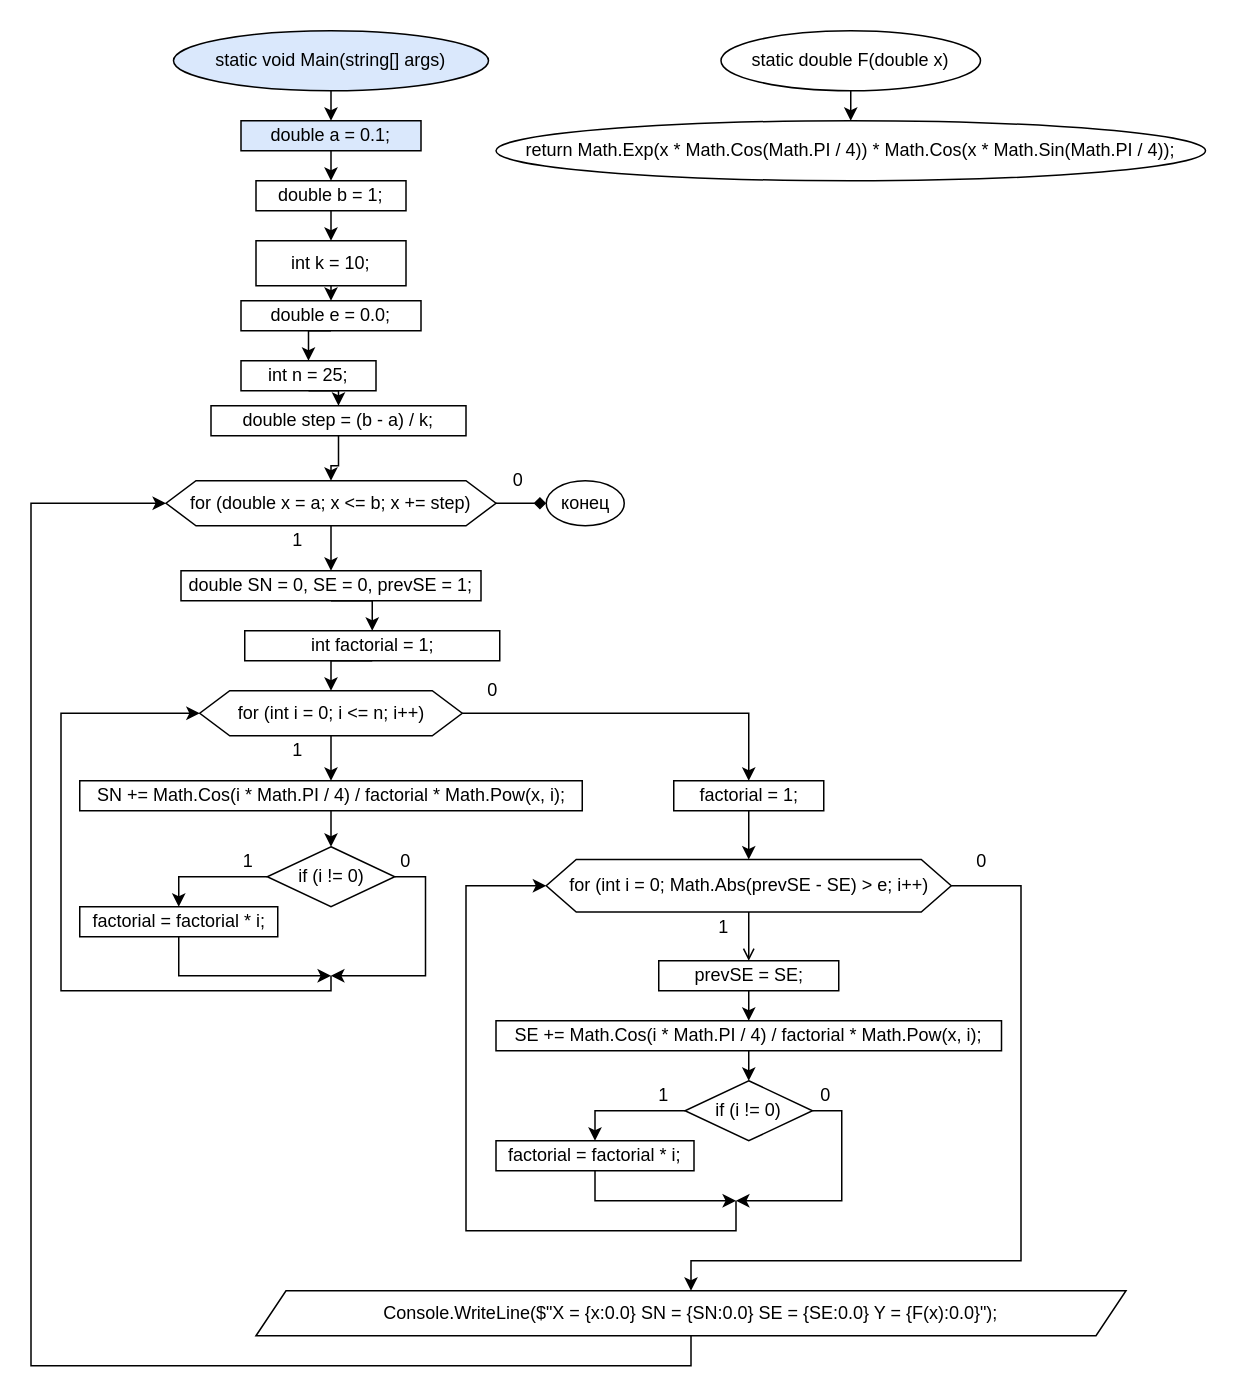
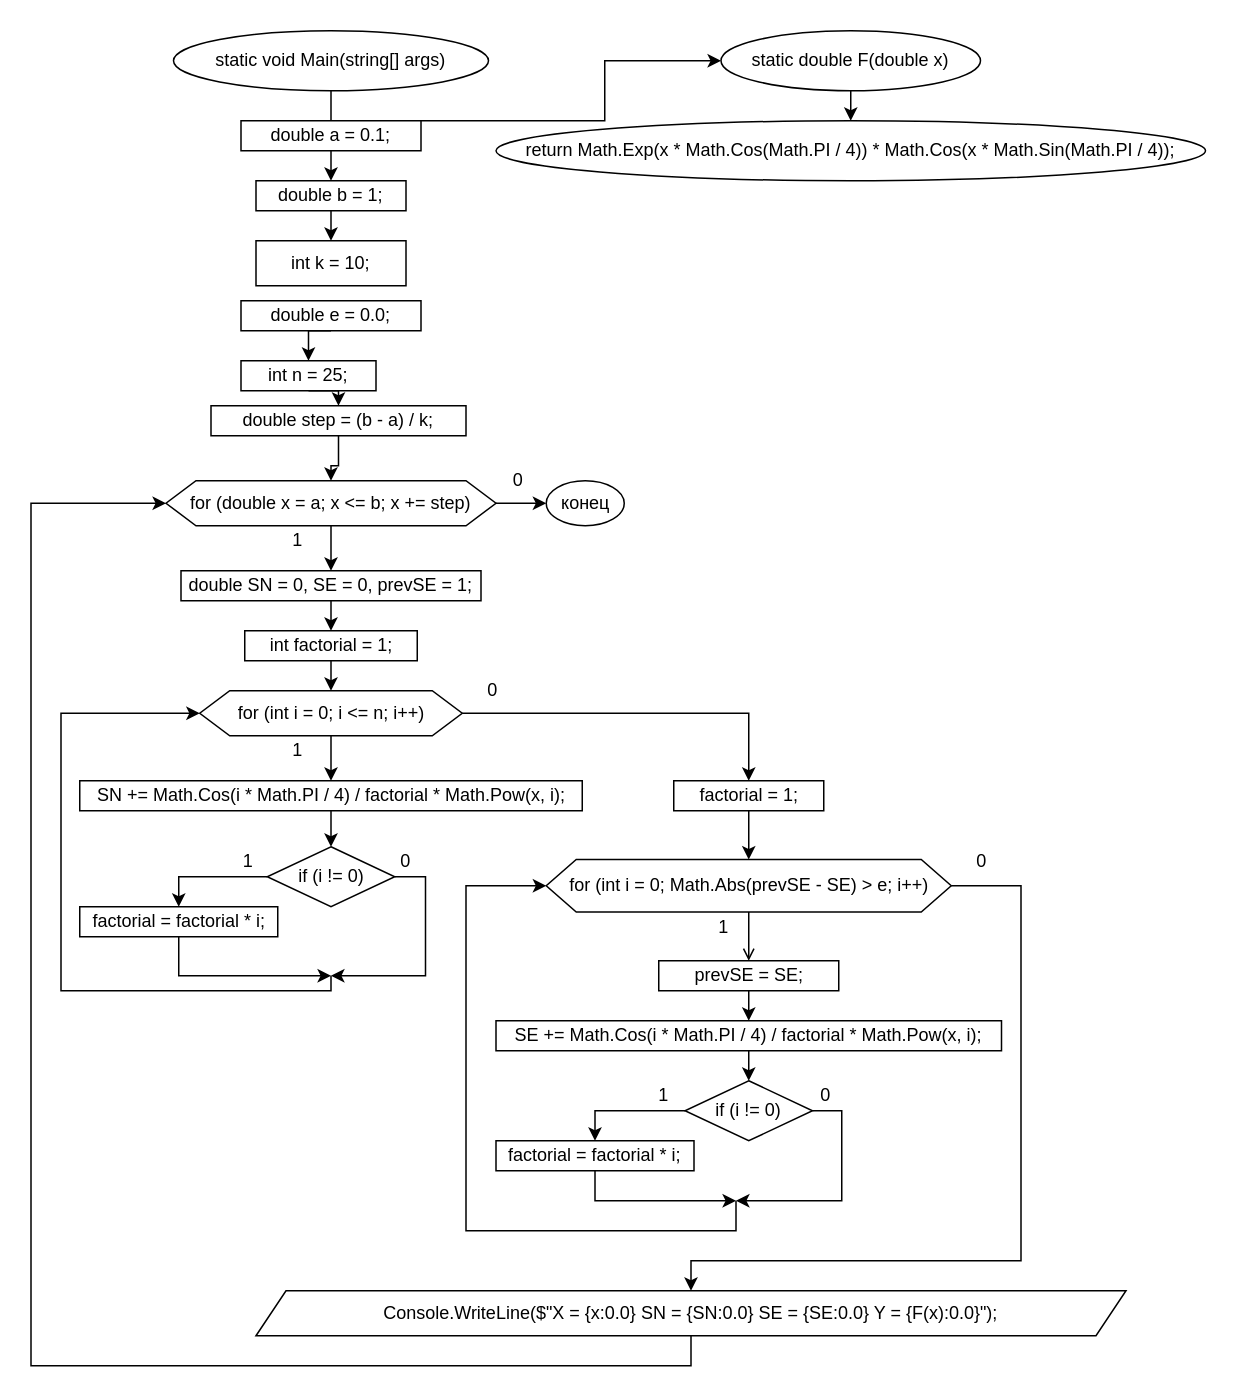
- <mxCell id="3" value="static void Main(string[] args)" style="ellipse;whiteSpace=wrap;html=1;fillColor=#dae8fc;" parent="1" vertex="1"><mxGeometry x="115" y="20" width="210" height="40" as="geometry" /></mxCell>
+ <mxCell id="3" value="static void Main(string[] args)" style="ellipse;whiteSpace=wrap;html=1;" parent="1" vertex="1"><mxGeometry x="115" y="20" width="210" height="40" as="geometry" /></mxCell>
- <mxCell id="2" style="edgeStyle=orthogonalEdgeStyle;rounded=0;orthogonalLoop=1;jettySize=auto;html=1;exitX=0.5;exitY=1;exitDx=0;exitDy=0;entryX=0.5;entryY=0;entryDx=0;entryDy=0;" parent="1" source="3" target="5" edge="1"><mxGeometry relative="1" as="geometry" /></mxCell>
+ <mxCell id="2" style="edgeStyle=orthogonalEdgeStyle;rounded=0;orthogonalLoop=1;jettySize=auto;html=1;exitX=0.5;exitY=1;exitDx=0;exitDy=0;" parent="1" source="3" target="53" edge="1"><mxGeometry relative="1" as="geometry" /></mxCell>
- <mxCell id="5" value="double a = 0.1;" style="rounded=0;whiteSpace=wrap;html=1;fillColor=#dae8fc;" parent="1" vertex="1"><mxGeometry x="160" y="80" width="120" height="20" as="geometry" /></mxCell>
+ <mxCell id="5" value="double a = 0.1;" style="rounded=0;whiteSpace=wrap;html=1;" parent="1" vertex="1"><mxGeometry x="160" y="80" width="120" height="20" as="geometry" /></mxCell>
- <mxCell id="8" style="edgeStyle=orthogonalEdgeStyle;rounded=0;orthogonalLoop=1;jettySize=auto;html=1;exitX=0.5;exitY=1;exitDx=0;exitDy=0;entryX=0.5;entryY=0;entryDx=0;entryDy=0;" parent="1" source="9" target="11" edge="1"><mxGeometry relative="1" as="geometry" /></mxCell>
- <mxCell id="17" style="edgeStyle=orthogonalEdgeStyle;rounded=0;orthogonalLoop=1;jettySize=auto;html=1;exitX=1;exitY=0.5;exitDx=0;exitDy=0;entryX=0;entryY=0.5;entryDx=0;entryDy=0;endArrow=diamond;" parent="1" source="18" target="51" edge="1"><mxGeometry relative="1" as="geometry" /></mxCell>
+ <mxCell id="17" style="edgeStyle=orthogonalEdgeStyle;rounded=0;orthogonalLoop=1;jettySize=auto;html=1;exitX=1;exitY=0.5;exitDx=0;exitDy=0;entryX=0;entryY=0.5;entryDx=0;entryDy=0;" parent="1" source="18" target="51" edge="1"><mxGeometry relative="1" as="geometry" /></mxCell>
- <mxCell id="22" value="int factorial = 1;" style="rounded=0;whiteSpace=wrap;html=1;" parent="1" vertex="1"><mxGeometry x="162.5" y="420" width="170" height="20" as="geometry" /></mxCell>
+ <mxCell id="22" value="int factorial = 1;" style="rounded=0;whiteSpace=wrap;html=1;" parent="1" vertex="1"><mxGeometry x="162.5" y="420" width="115" height="20" as="geometry" /></mxCell>
